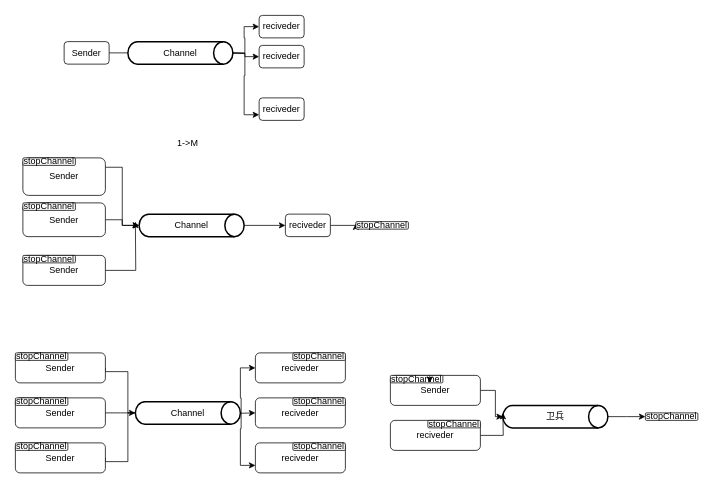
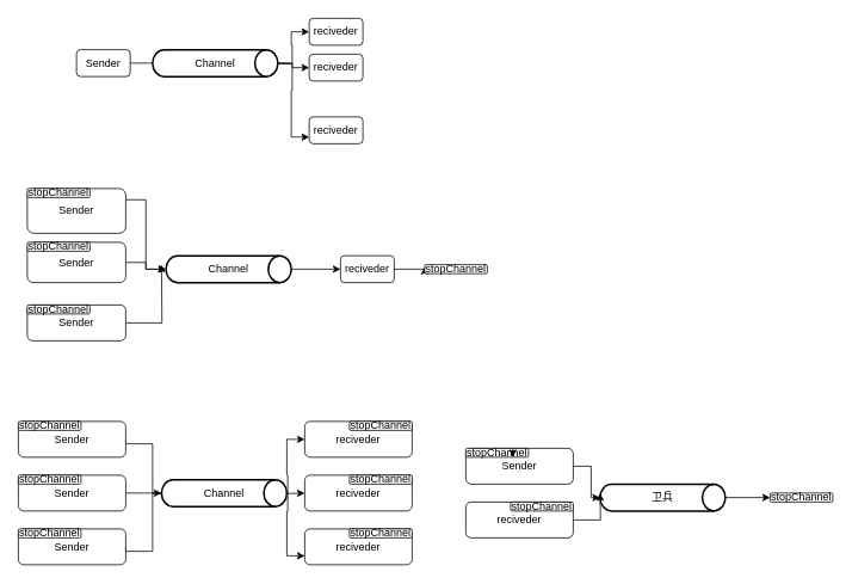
- <mxCell id="10" value="1-&amp;gt;M" style="text;html=1;strokeColor=none;fillColor=none;align=center;verticalAlign=middle;whiteSpace=wrap;rounded=0;" parent="1" vertex="1"><mxGeometry x="230" y="180" width="40" height="20" as="geometry" /></mxCell>
